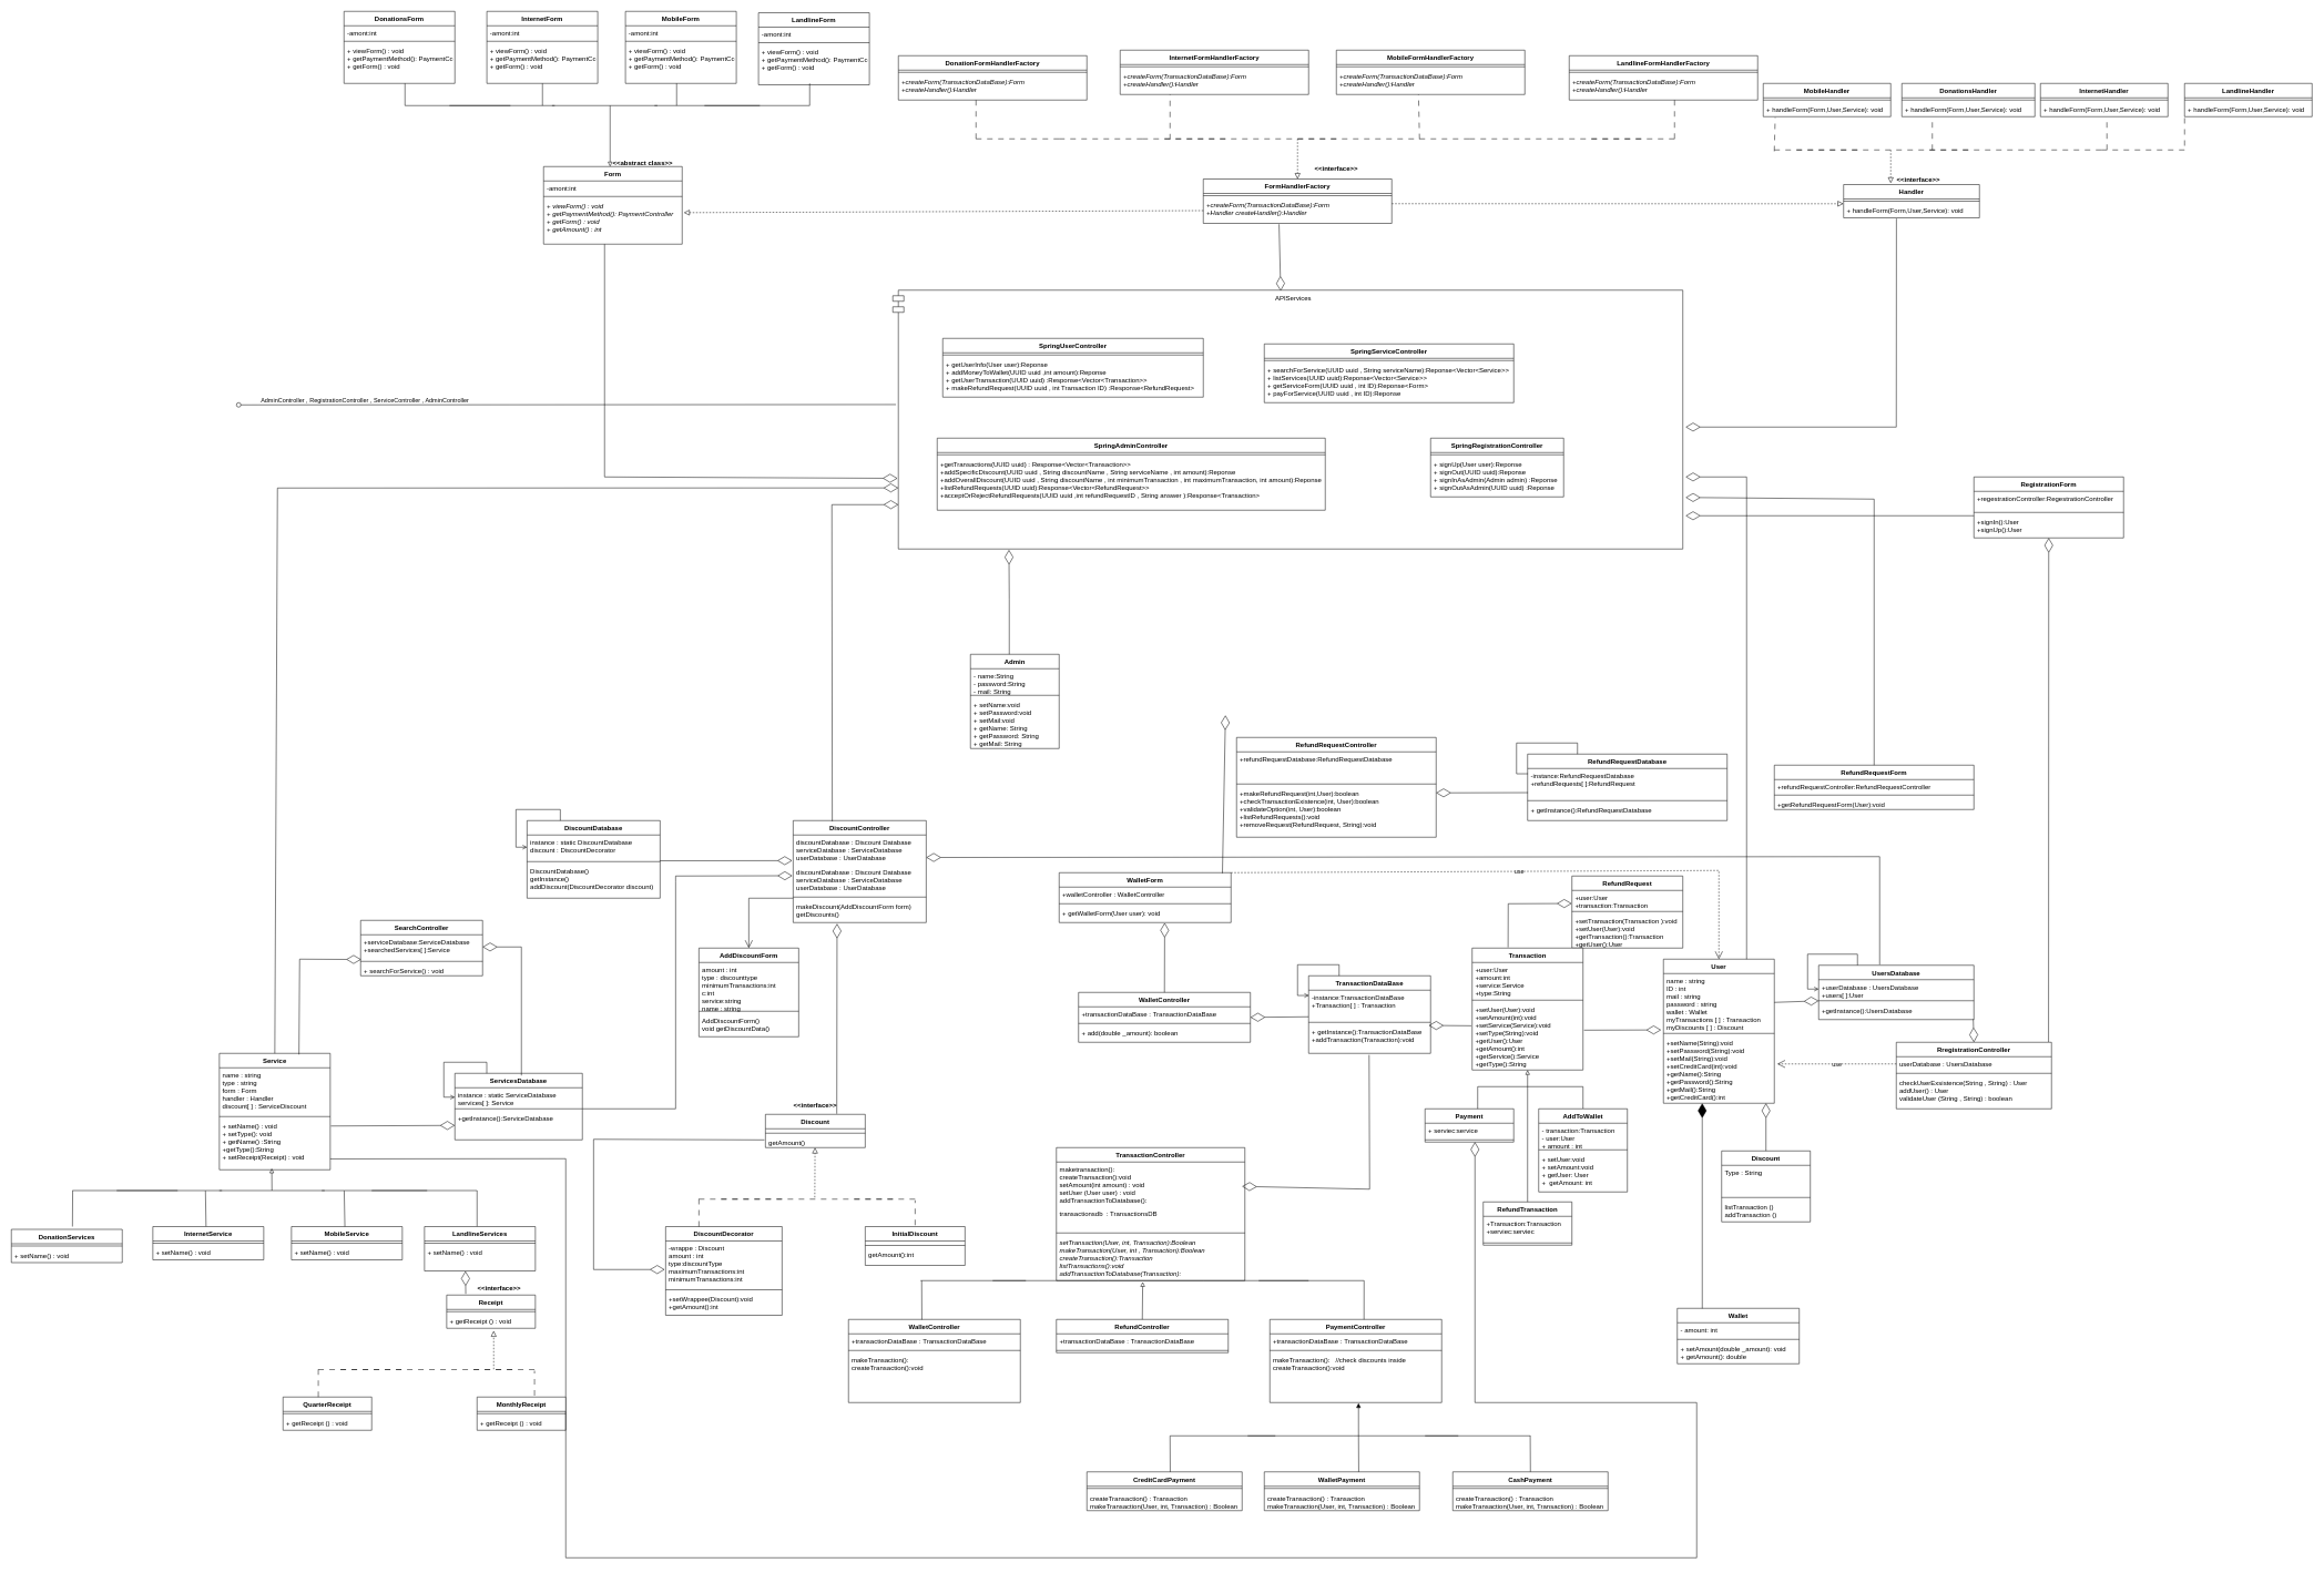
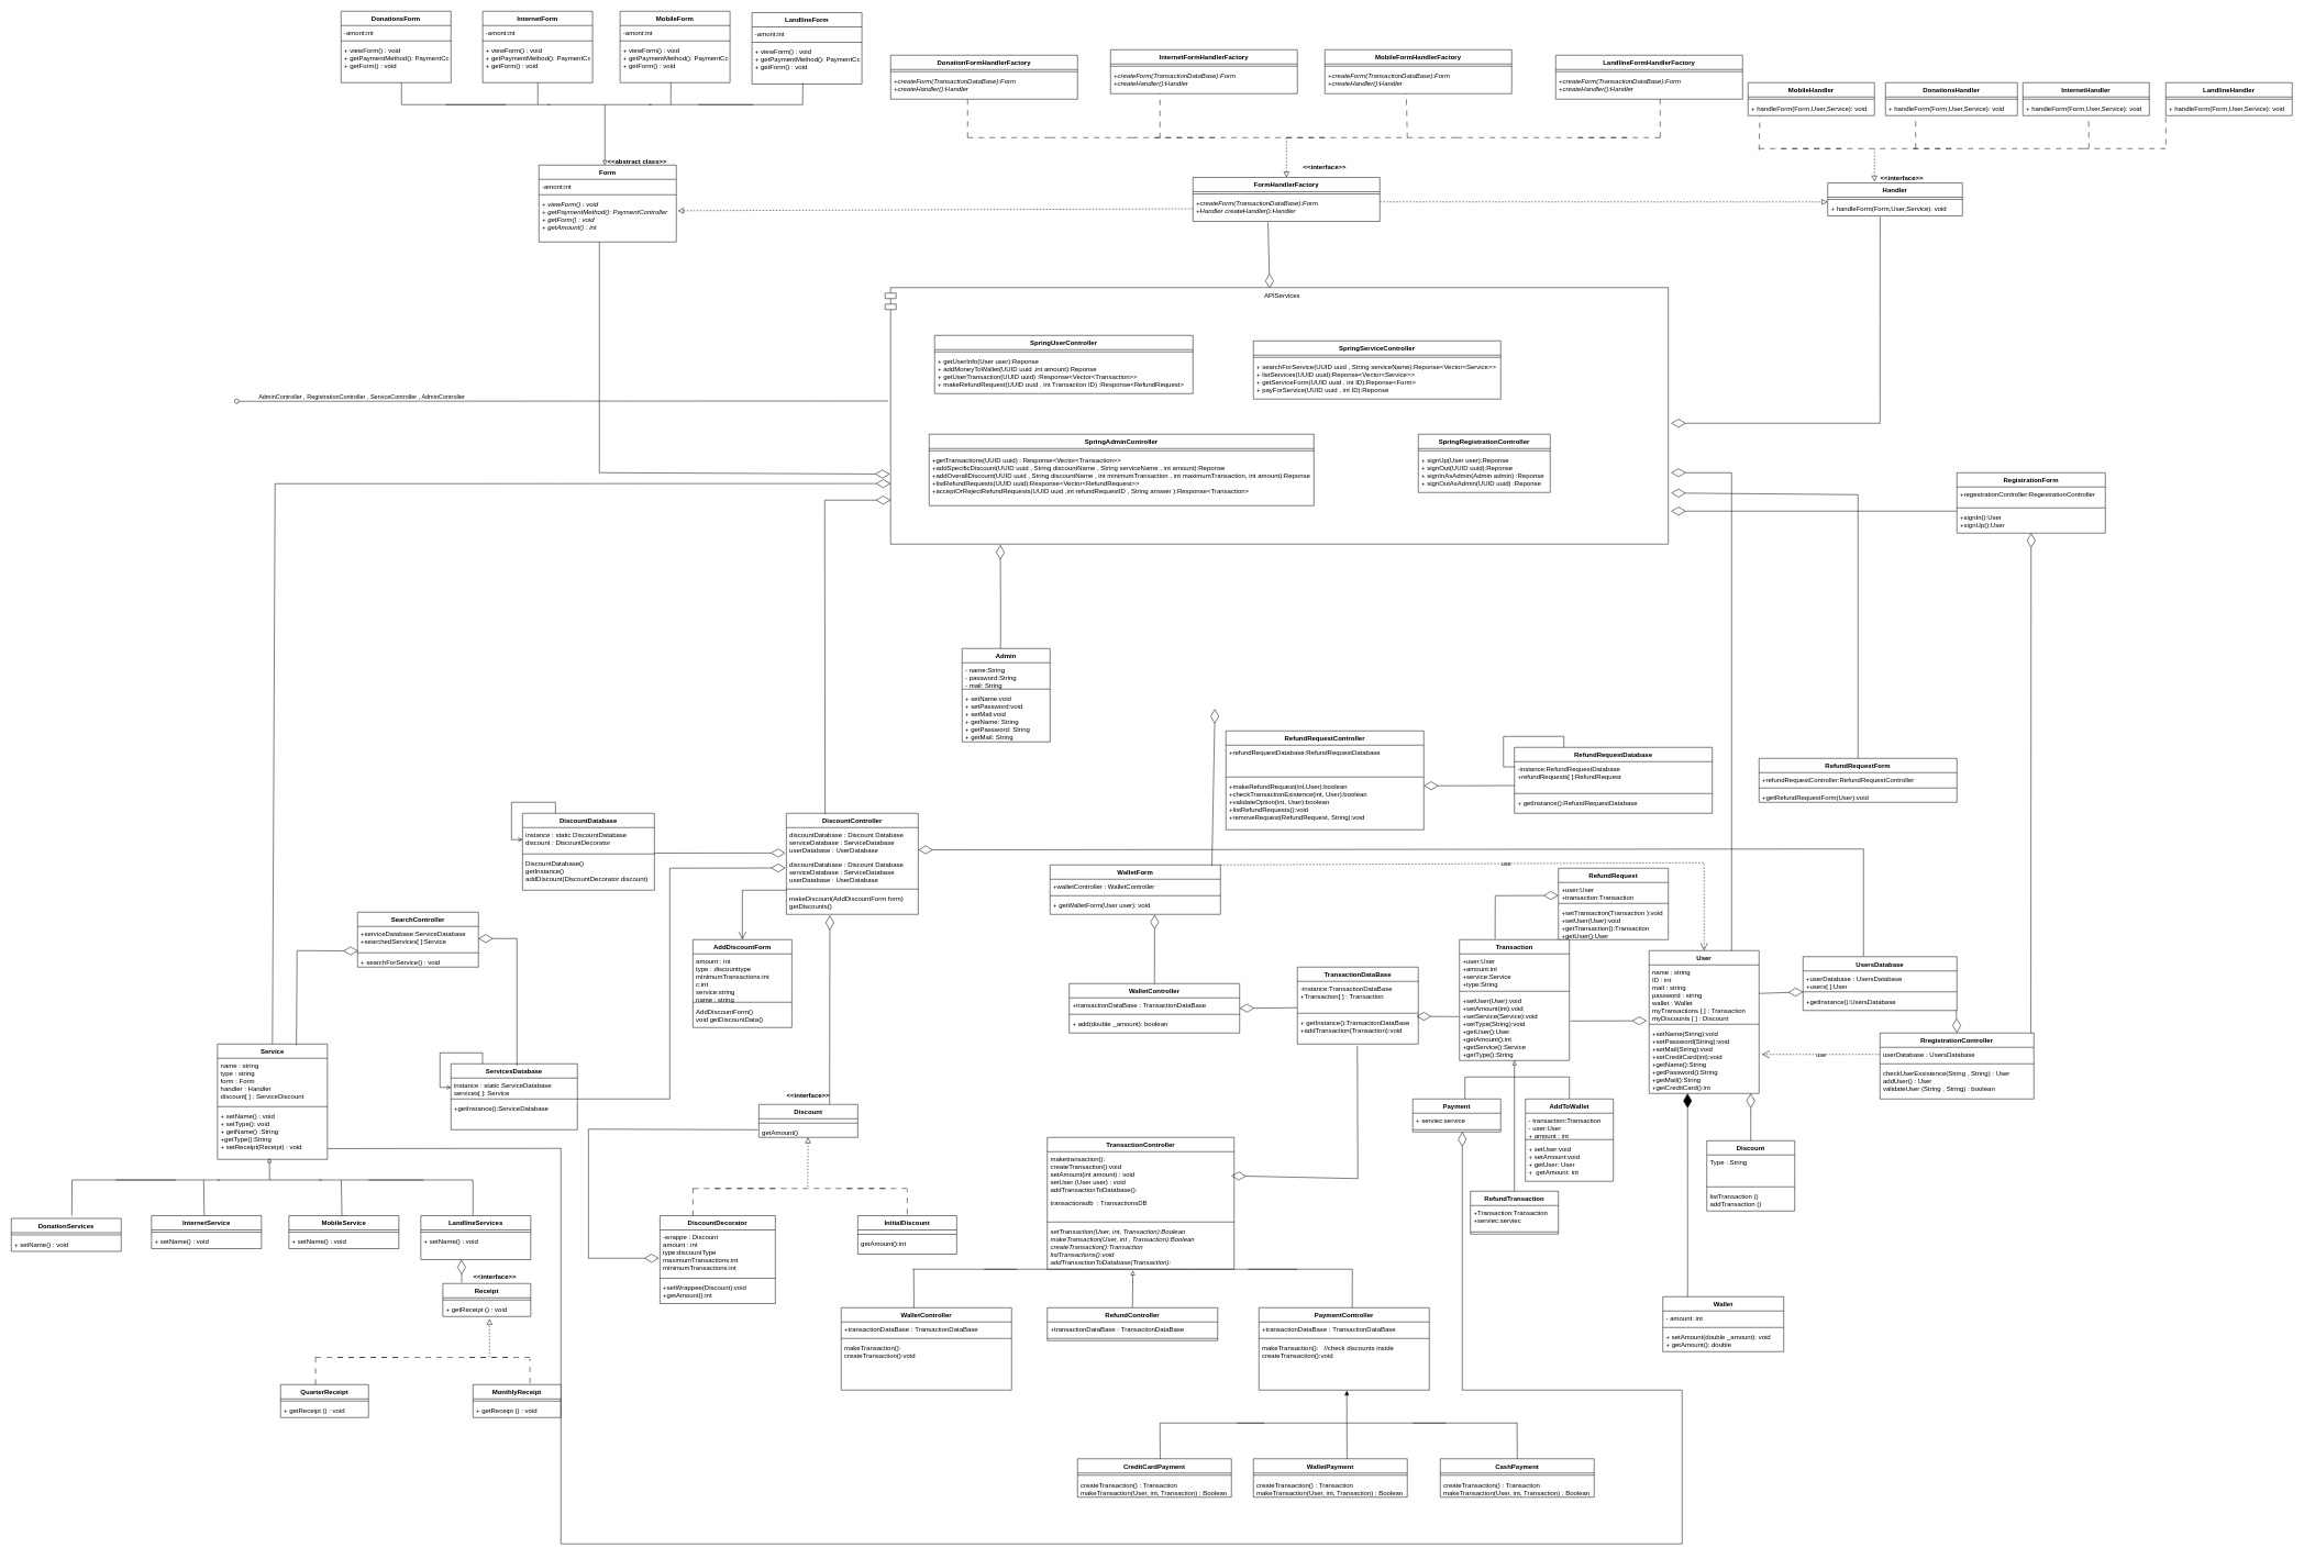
- <mxCell id="276" style="edgeStyle=orthogonalEdgeStyle;rounded=0;orthogonalLoop=1;jettySize=auto;html=1;exitX=0.25;exitY=0;exitDx=0;exitDy=0;entryX=0;entryY=0.5;entryDx=0;entryDy=0;endArrow=open;endFill=0;" parent="272" source="272" target="273" edge="1"><mxGeometry relative="1" as="geometry" /></mxCell>
- <mxCell id="288" style="edgeStyle=orthogonalEdgeStyle;rounded=0;orthogonalLoop=1;jettySize=auto;html=1;exitX=0.25;exitY=0;exitDx=0;exitDy=0;entryX=0.002;entryY=0.177;entryDx=0;entryDy=0;entryPerimeter=0;endArrow=open;endFill=0;" parent="284" source="284" target="285" edge="1"><mxGeometry relative="1" as="geometry" /></mxCell>
- <mxCell id="162" value="" style="endArrow=diamondThin;endFill=0;endSize=24;html=1;rounded=0;exitX=1.006;exitY=0.142;exitDx=0;exitDy=0;exitPerimeter=0;entryX=0;entryY=0.5;entryDx=0;entryDy=0;" parent="1" source="113" target="306" edge="1"><mxGeometry width="160" relative="1" as="geometry"><mxPoint x="825.2" y="2020.5" as="sourcePoint" /><mxPoint x="730" y="1960" as="targetPoint" /></mxGeometry></mxCell>
